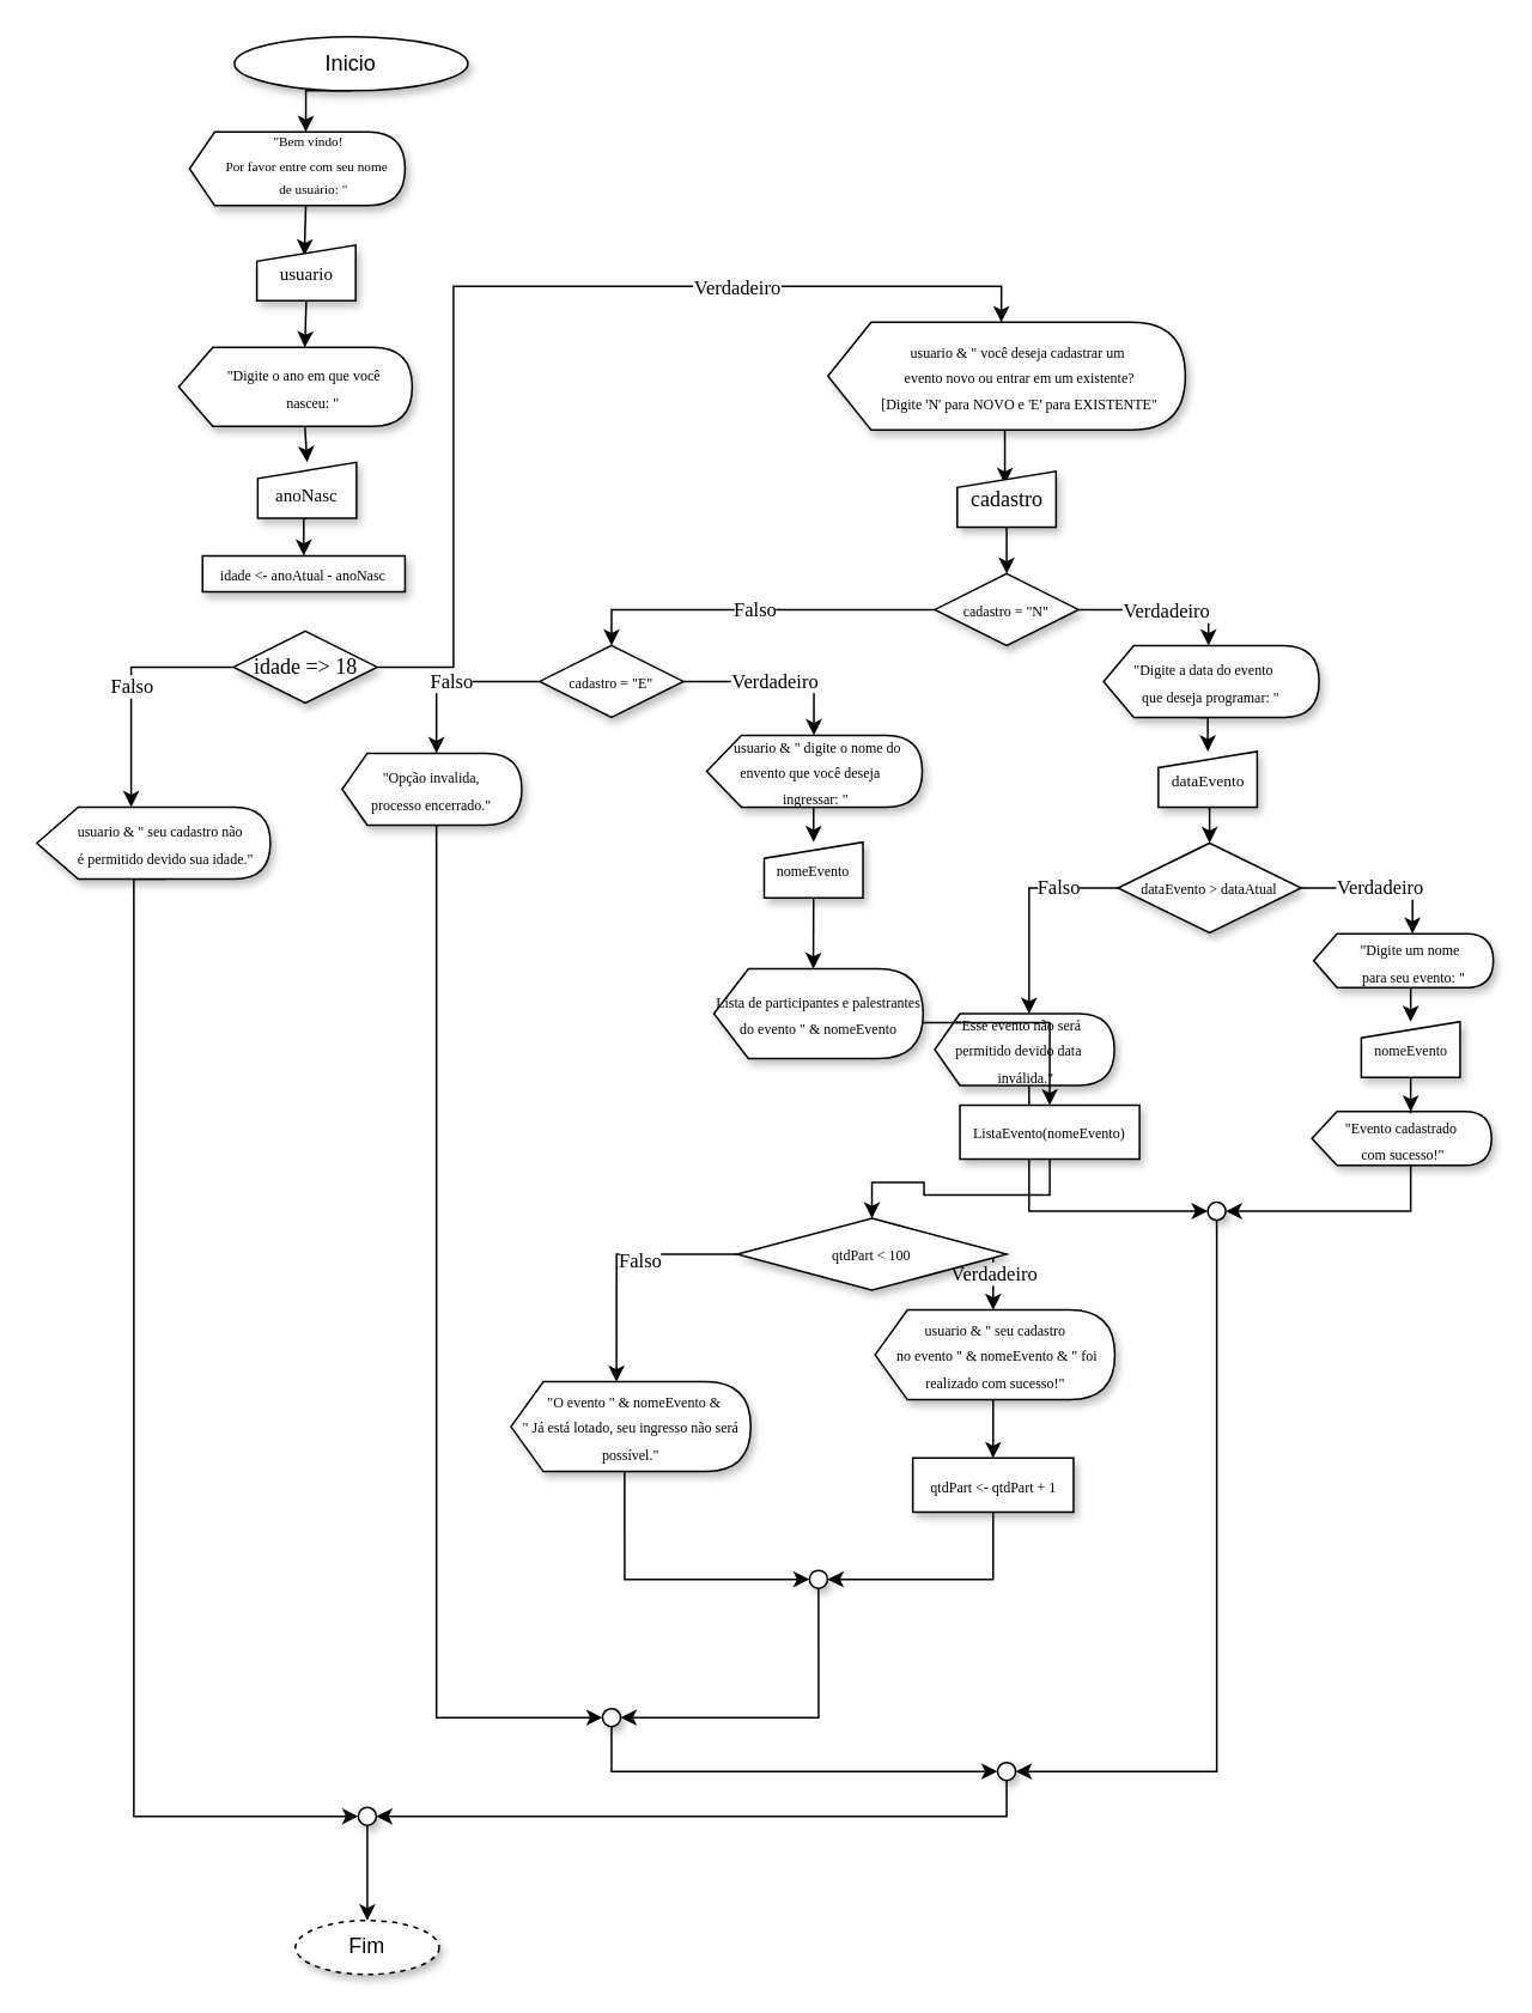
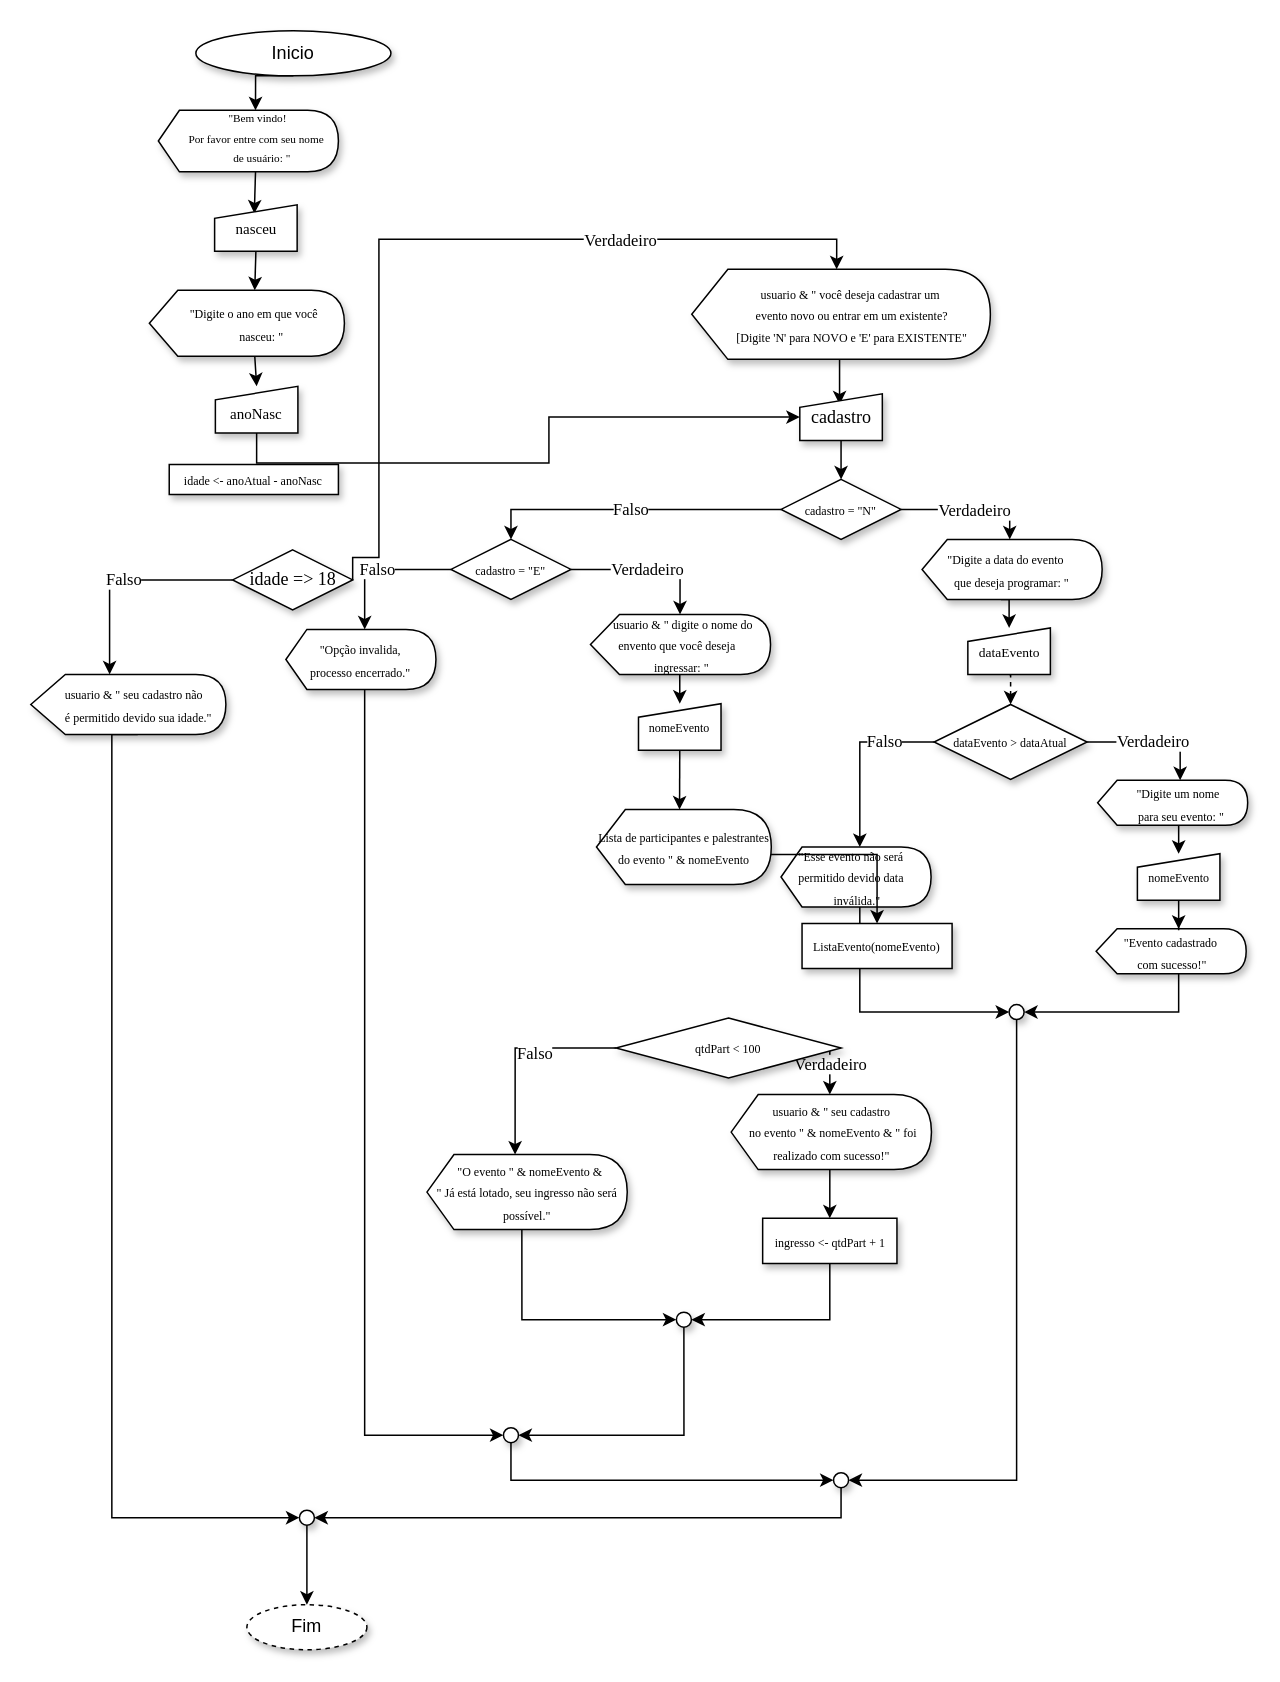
- <mxCell id="30" value="&lt;font style=&quot;font-size: 10px&quot; face=&quot;Tahoma&quot;&gt;usuario&lt;/font&gt;" style="shape=manualInput;whiteSpace=wrap;html=1;shadow=1;size=9;" parent="1" vertex="1"><mxGeometry x="142.5" y="136" width="55" height="31" as="geometry" /></mxCell>
+ <mxCell id="30" value="&lt;font style=&quot;font-size: 10px&quot; face=&quot;Tahoma&quot;&gt;nasceu&lt;/font&gt;" style="shape=manualInput;whiteSpace=wrap;html=1;shadow=1;size=9;" parent="1" vertex="1"><mxGeometry x="142.5" y="136" width="55" height="31" as="geometry" /></mxCell>
- <mxCell id="31" style="edgeStyle=orthogonalEdgeStyle;rounded=0;orthogonalLoop=1;jettySize=auto;html=1;exitX=0.5;exitY=1;exitDx=0;exitDy=0;entryX=0.5;entryY=0;entryDx=0;entryDy=0;" parent="1" source="32" target="74" edge="1"><mxGeometry relative="1" as="geometry" /></mxCell>
+ <mxCell id="31" style="edgeStyle=orthogonalEdgeStyle;rounded=0;orthogonalLoop=1;jettySize=auto;html=1;exitX=0.5;exitY=1;exitDx=0;exitDy=0;" parent="1" source="32" target="38" edge="1"><mxGeometry relative="1" as="geometry" /></mxCell>
- <mxCell id="36" value="&lt;font face=&quot;Tahoma&quot;&gt;idade =&amp;gt; 18&lt;/font&gt;" style="strokeWidth=1;html=1;shape=mxgraph.flowchart.decision;whiteSpace=wrap;shadow=1;" parent="1" vertex="1"><mxGeometry x="129.5" y="351" width="80" height="40" as="geometry" /></mxCell>
+ <mxCell id="36" value="&lt;font face=&quot;Tahoma&quot;&gt;idade =&amp;gt; 18&lt;/font&gt;" style="strokeWidth=1;html=1;shape=mxgraph.flowchart.decision;whiteSpace=wrap;shadow=1;" parent="1" vertex="1"><mxGeometry x="154.5" y="366" width="80" height="40" as="geometry" /></mxCell>
- <mxCell id="75" style="edgeStyle=orthogonalEdgeStyle;rounded=0;orthogonalLoop=1;jettySize=auto;html=1;exitX=0.5;exitY=1;exitDx=0;exitDy=0;entryX=0.5;entryY=0;entryDx=0;entryDy=0;entryPerimeter=0;" parent="1" source="76" target="57" edge="1"><mxGeometry relative="1" as="geometry" /></mxCell>
+ <mxCell id="75" style="edgeStyle=orthogonalEdgeStyle;rounded=0;orthogonalLoop=1;jettySize=auto;html=1;exitX=0.5;exitY=1;exitDx=0;exitDy=0;entryX=0.5;entryY=0;entryDx=0;entryDy=0;entryPerimeter=0;dashed=1;" parent="1" source="76" target="57" edge="1"><mxGeometry relative="1" as="geometry" /></mxCell>
- <mxCell id="62" style="edgeStyle=orthogonalEdgeStyle;rounded=0;orthogonalLoop=1;jettySize=auto;html=1;exitX=0.5;exitY=1;exitDx=0;exitDy=0;entryX=0.5;entryY=0;entryDx=0;entryDy=0;entryPerimeter=0;" parent="1" source="63" target="53" edge="1"><mxGeometry relative="1" as="geometry" /></mxCell>
- <mxCell id="61" value="&lt;font face=&quot;Tahoma&quot; style=&quot;font-size: 8px&quot;&gt;qtdPart &amp;lt;- qtdPart + 1&lt;/font&gt;" style="shape=manualInput;whiteSpace=wrap;html=1;shadow=1;size=0;" parent="1" vertex="1"><mxGeometry x="507.75" y="811.5" width="89.5" height="30" as="geometry" /></mxCell>
+ <mxCell id="61" value="&lt;font face=&quot;Tahoma&quot; style=&quot;font-size: 8px&quot;&gt;ingresso &amp;lt;- qtdPart + 1&lt;/font&gt;" style="shape=manualInput;whiteSpace=wrap;html=1;shadow=1;size=0;" parent="1" vertex="1"><mxGeometry x="507.75" y="811.5" width="89.5" height="30" as="geometry" /></mxCell>
